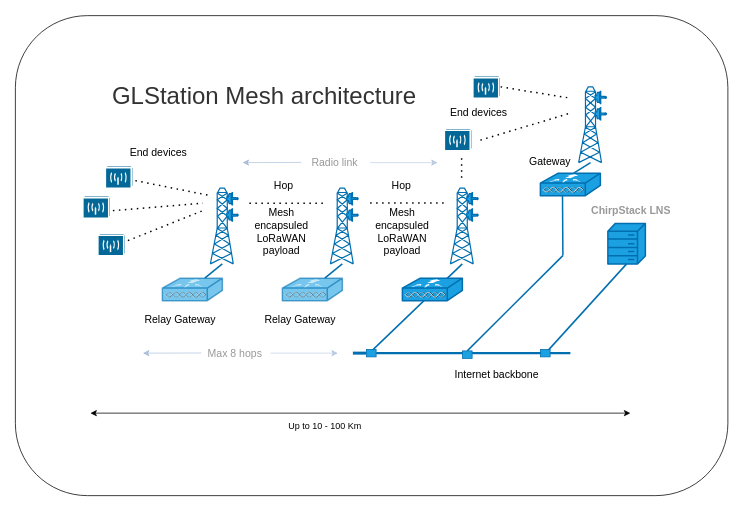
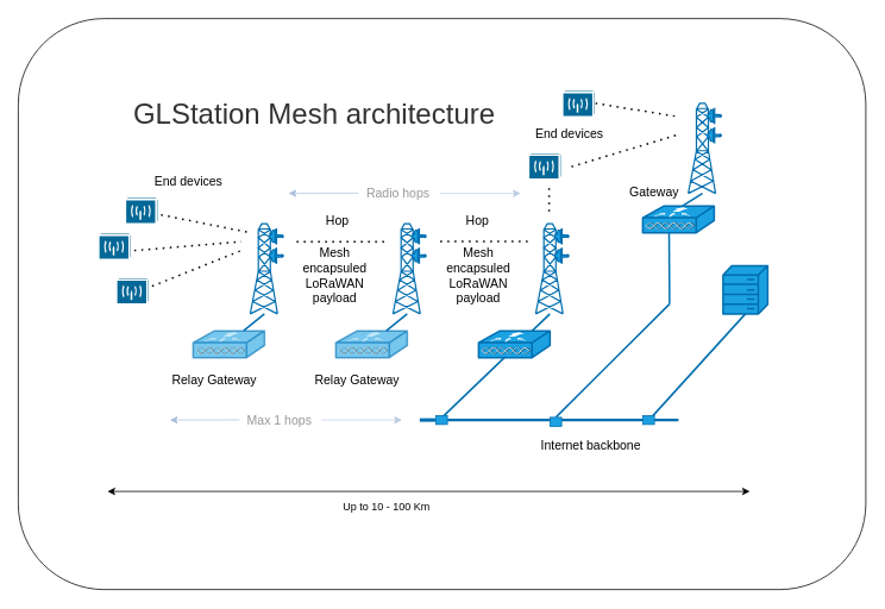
- <mxCell id="54" value="Radio link" style="rounded=0;whiteSpace=wrap;html=1;fillColor=none;strokeColor=none;fontSize=14;textOpacity=40;" vertex="1" parent="1"><mxGeometry x="401" y="201" width="90" height="30" as="geometry" /></mxCell>
+ <mxCell id="54" value="Radio hops" style="rounded=0;whiteSpace=wrap;html=1;fillColor=none;strokeColor=none;fontSize=14;textOpacity=40;" vertex="1" parent="1"><mxGeometry x="401" y="201" width="90" height="30" as="geometry" /></mxCell>
- <mxCell id="18" value="ChirpStack LNS" style="rounded=0;whiteSpace=wrap;html=1;fillColor=none;strokeColor=none;fontStyle=1;fontSize=14;textOpacity=40;" parent="1" vertex="1"><mxGeometry x="781" y="265" width="120" height="30" as="geometry" /></mxCell>
- <mxCell id="51" value="Max 8 hops" style="rounded=0;whiteSpace=wrap;html=1;fillColor=none;strokeColor=none;fontSize=14;textOpacity=40;" parent="1" vertex="1"><mxGeometry x="268" y="455" width="90" height="30" as="geometry" /></mxCell>
+ <mxCell id="51" value="Max 1 hops" style="rounded=0;whiteSpace=wrap;html=1;fillColor=none;strokeColor=none;fontSize=14;textOpacity=40;" parent="1" vertex="1"><mxGeometry x="268" y="455" width="90" height="30" as="geometry" /></mxCell>
